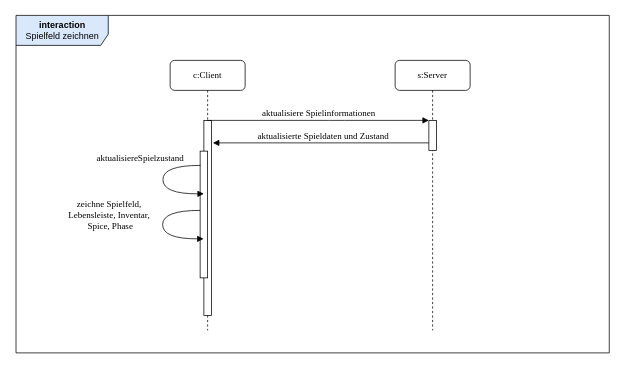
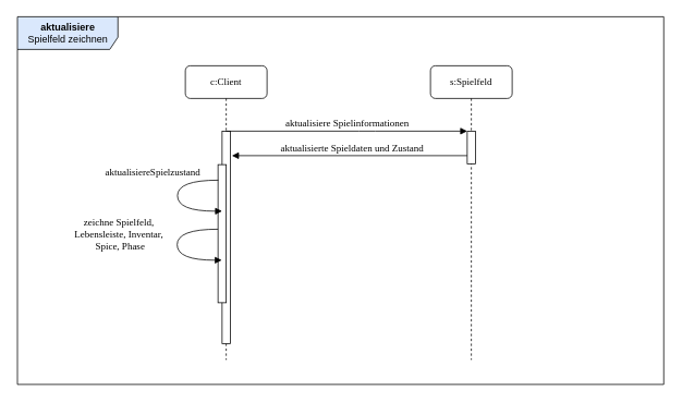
- <mxCell id="2" value="&lt;b&gt;interaction&lt;/b&gt;&lt;br&gt;Spielfeld zeichnen" style="shape=umlFrame;whiteSpace=wrap;html=1;width=123;height=40;fillColor=#dae8fc;strokeColor=#000000;" vertex="1" parent="1"><mxGeometry x="20.5" y="20" width="791" height="450" as="geometry" /></mxCell>
+ <mxCell id="2" value="&lt;b&gt;aktualisiere&lt;/b&gt;&lt;br&gt;Spielfeld zeichnen" style="shape=umlFrame;whiteSpace=wrap;html=1;width=123;height=40;fillColor=#dae8fc;strokeColor=#000000;" vertex="1" parent="1"><mxGeometry x="20.5" y="20" width="791" height="450" as="geometry" /></mxCell>
- <mxCell id="4" value="s:Server" style="shape=umlLifeline;perimeter=lifelinePerimeter;whiteSpace=wrap;html=1;container=1;collapsible=0;recursiveResize=0;outlineConnect=0;rounded=1;shadow=0;comic=0;labelBackgroundColor=none;strokeWidth=1;fontFamily=Verdana;fontSize=12;align=center;" parent="1" vertex="1"><mxGeometry x="526" y="80" width="100" height="360" as="geometry" /></mxCell>
+ <mxCell id="4" value="s:Spielfeld" style="shape=umlLifeline;perimeter=lifelinePerimeter;whiteSpace=wrap;html=1;container=1;collapsible=0;recursiveResize=0;outlineConnect=0;rounded=1;shadow=0;comic=0;labelBackgroundColor=none;strokeWidth=1;fontFamily=Verdana;fontSize=12;align=center;" parent="1" vertex="1"><mxGeometry x="526" y="80" width="100" height="360" as="geometry" /></mxCell>
